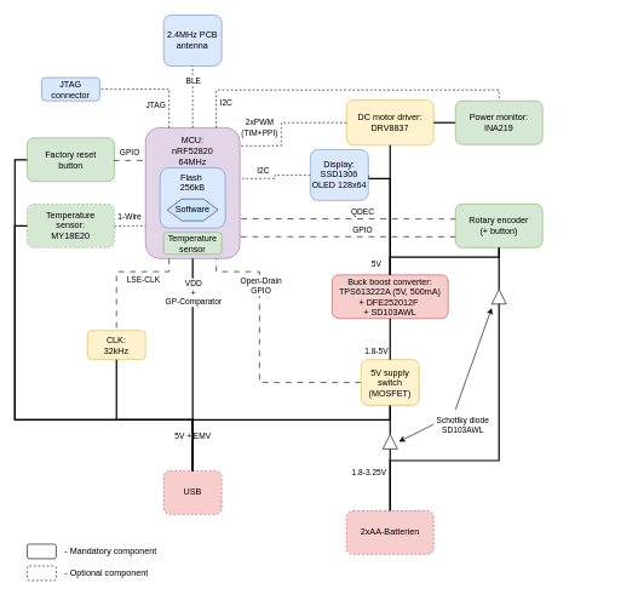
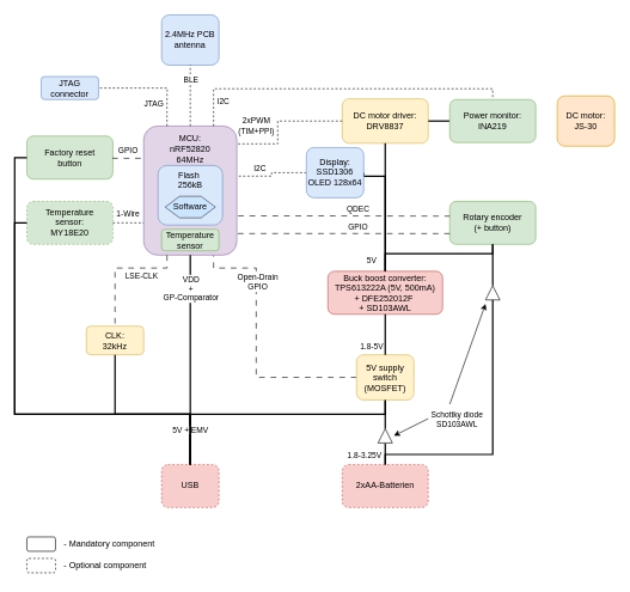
+ <mxCell id="48" value="DC motor:&lt;br&gt;JS-30" style="rounded=1;whiteSpace=wrap;html=1;fillColor=#ffe6cc;strokeColor=#d79b00;" vertex="1" parent="1"><mxGeometry x="777" y="133" width="80" height="70" as="geometry" /></mxCell>
- <mxCell id="23" value="2xAA-Batterien" style="rounded=1;whiteSpace=wrap;html=1;fillColor=#f8cecc;strokeColor=#b85450;dashed=1;" vertex="1" parent="1"><mxGeometry x="477" y="702" width="120" height="60" as="geometry" /></mxCell>
+ <mxCell id="23" value="2xAA-Batterien" style="rounded=1;whiteSpace=wrap;html=1;fillColor=#f8cecc;strokeColor=#b85450;dashed=1;" vertex="1" parent="1"><mxGeometry x="477" y="647" width="120" height="60" as="geometry" /></mxCell>
